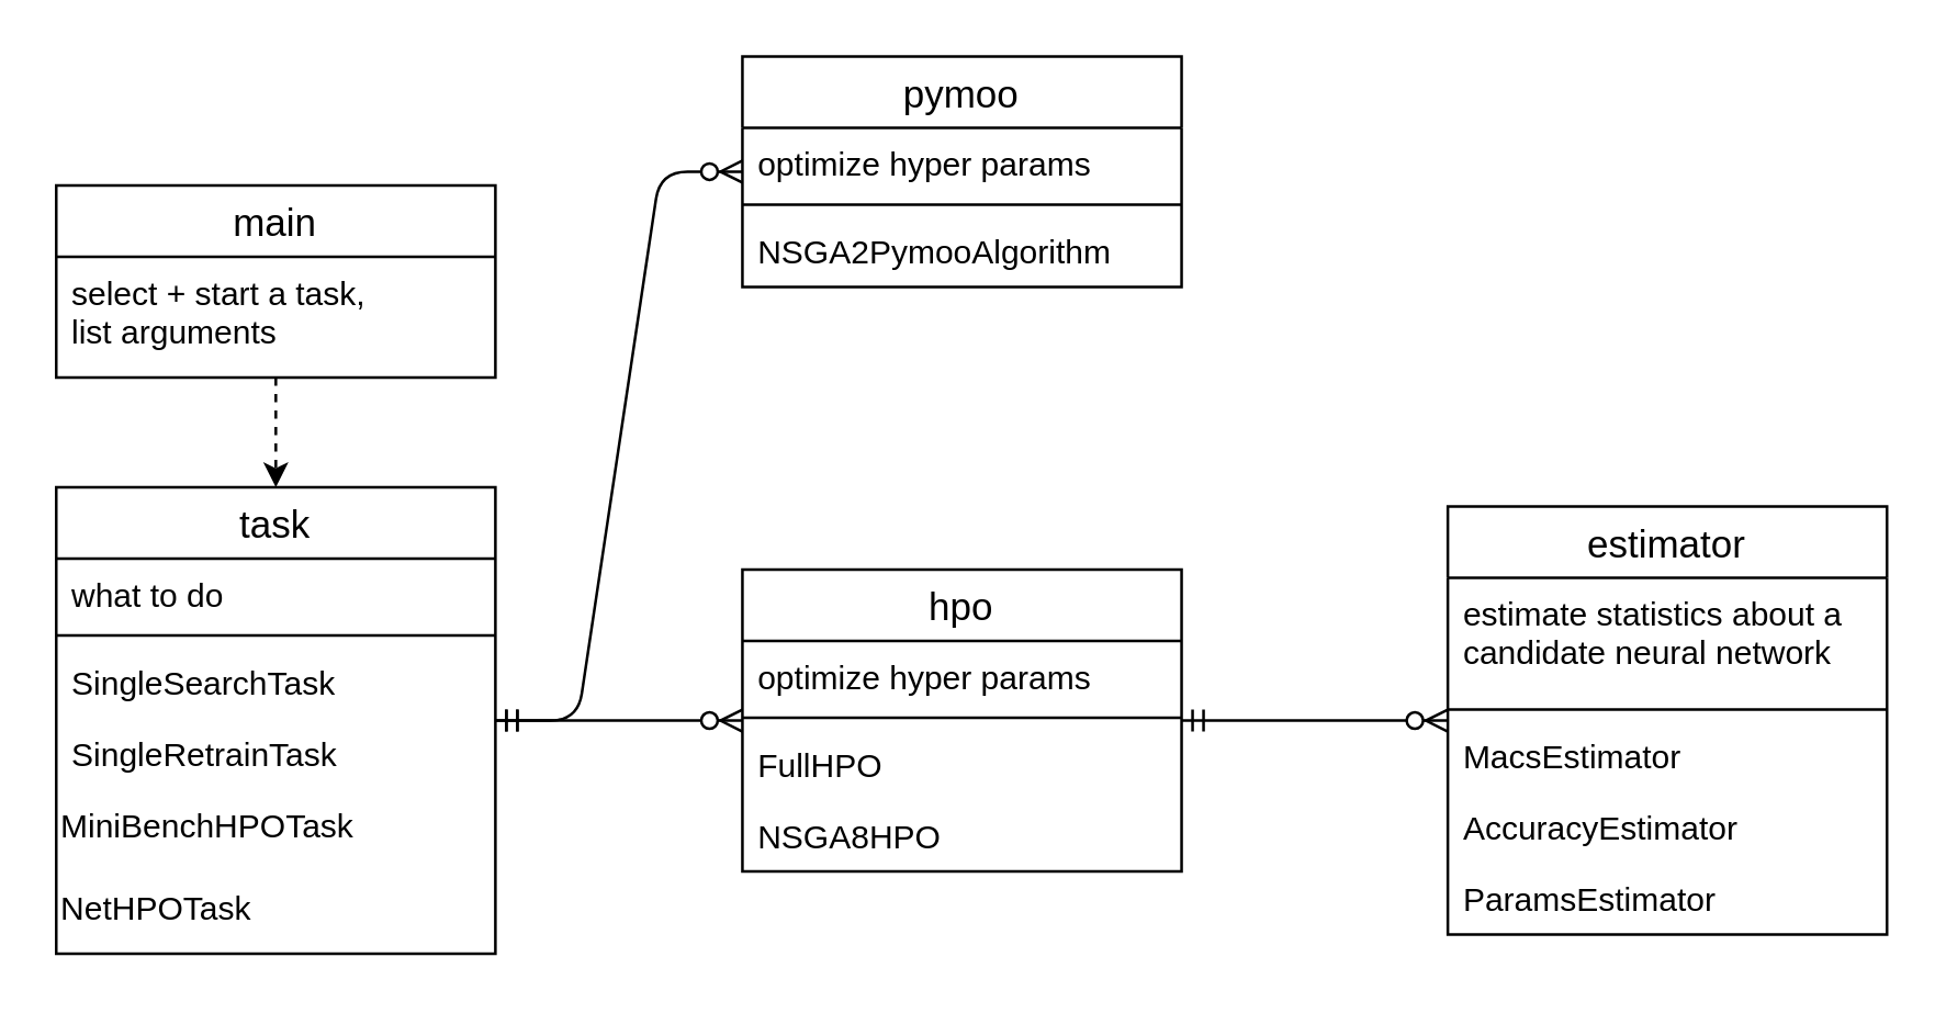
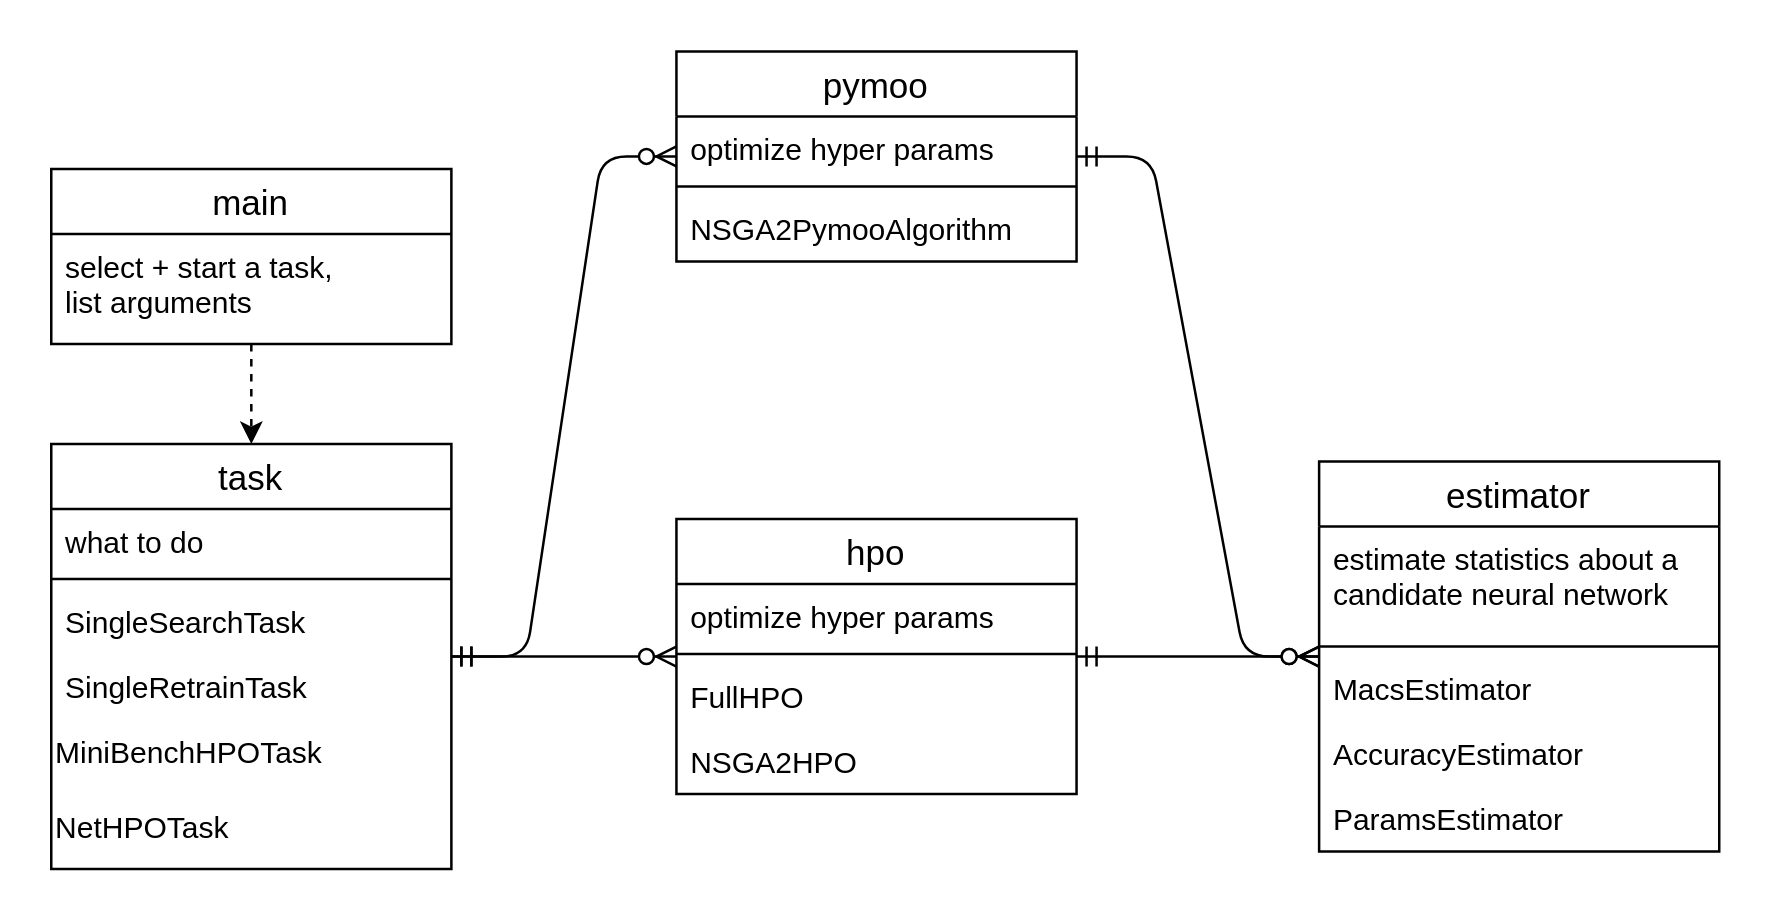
+ <mxCell id="25" value="" style="edgeStyle=entityRelationEdgeStyle;fontSize=12;html=1;endArrow=ERzeroToMany;startArrow=ERmandOne;" edge="1" parent="1" source="26" target="19"><mxGeometry width="100" height="100" relative="1" as="geometry"><mxPoint x="220" y="288" as="sourcePoint" /><mxPoint x="527" y="69" as="targetPoint" /></mxGeometry></mxCell>
- <mxCell id="18" value="NSGA8HPO" style="text;strokeColor=none;fillColor=none;spacingLeft=4;spacingRight=4;overflow=hidden;rotatable=0;points=[[0,0.5],[1,0.5]];portConstraint=eastwest;fontSize=12;" parent="14" vertex="1"><mxGeometry y="84" width="160" height="26" as="geometry" /></mxCell>
+ <mxCell id="18" value="NSGA2HPO" style="text;strokeColor=none;fillColor=none;spacingLeft=4;spacingRight=4;overflow=hidden;rotatable=0;points=[[0,0.5],[1,0.5]];portConstraint=eastwest;fontSize=12;" parent="14" vertex="1"><mxGeometry y="84" width="160" height="26" as="geometry" /></mxCell>
